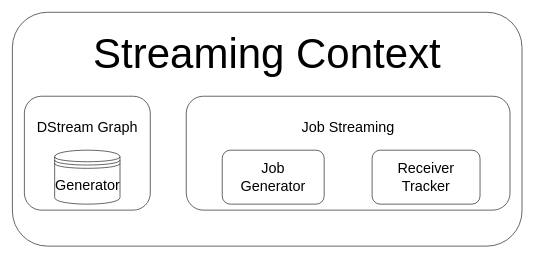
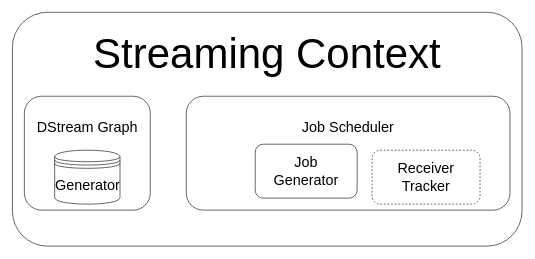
- <mxCell id="5" value="Job Streaming&lt;br&gt;&lt;br&gt;&lt;br&gt;&lt;br&gt;" style="rounded=1;whiteSpace=wrap;html=1;fontSize=24;" vertex="1" parent="1"><mxGeometry x="310" y="160" width="540" height="190" as="geometry" /></mxCell>
+ <mxCell id="5" value="Job Scheduler&lt;br&gt;&lt;br&gt;&lt;br&gt;&lt;br&gt;" style="rounded=1;whiteSpace=wrap;html=1;fontSize=24;" vertex="1" parent="1"><mxGeometry x="310" y="160" width="540" height="190" as="geometry" /></mxCell>
- <mxCell id="6" value="Job&lt;br&gt;Generator" style="rounded=1;whiteSpace=wrap;html=1;fontSize=24;" vertex="1" parent="1"><mxGeometry x="370" y="250" width="170" height="90" as="geometry" /></mxCell>
+ <mxCell id="6" value="Job&lt;br&gt;Generator" style="rounded=1;whiteSpace=wrap;html=1;fontSize=24;" vertex="1" parent="1"><mxGeometry x="425" y="240" width="170" height="90" as="geometry" /></mxCell>
- <mxCell id="7" value="Receiver&lt;br&gt;Tracker" style="rounded=1;whiteSpace=wrap;html=1;fontSize=24;" vertex="1" parent="1"><mxGeometry x="620" y="250" width="180" height="90" as="geometry" /></mxCell>
+ <mxCell id="7" value="Receiver&lt;br&gt;Tracker" style="rounded=1;whiteSpace=wrap;html=1;fontSize=24;dashed=1;" vertex="1" parent="1"><mxGeometry x="620" y="250" width="180" height="90" as="geometry" /></mxCell>
